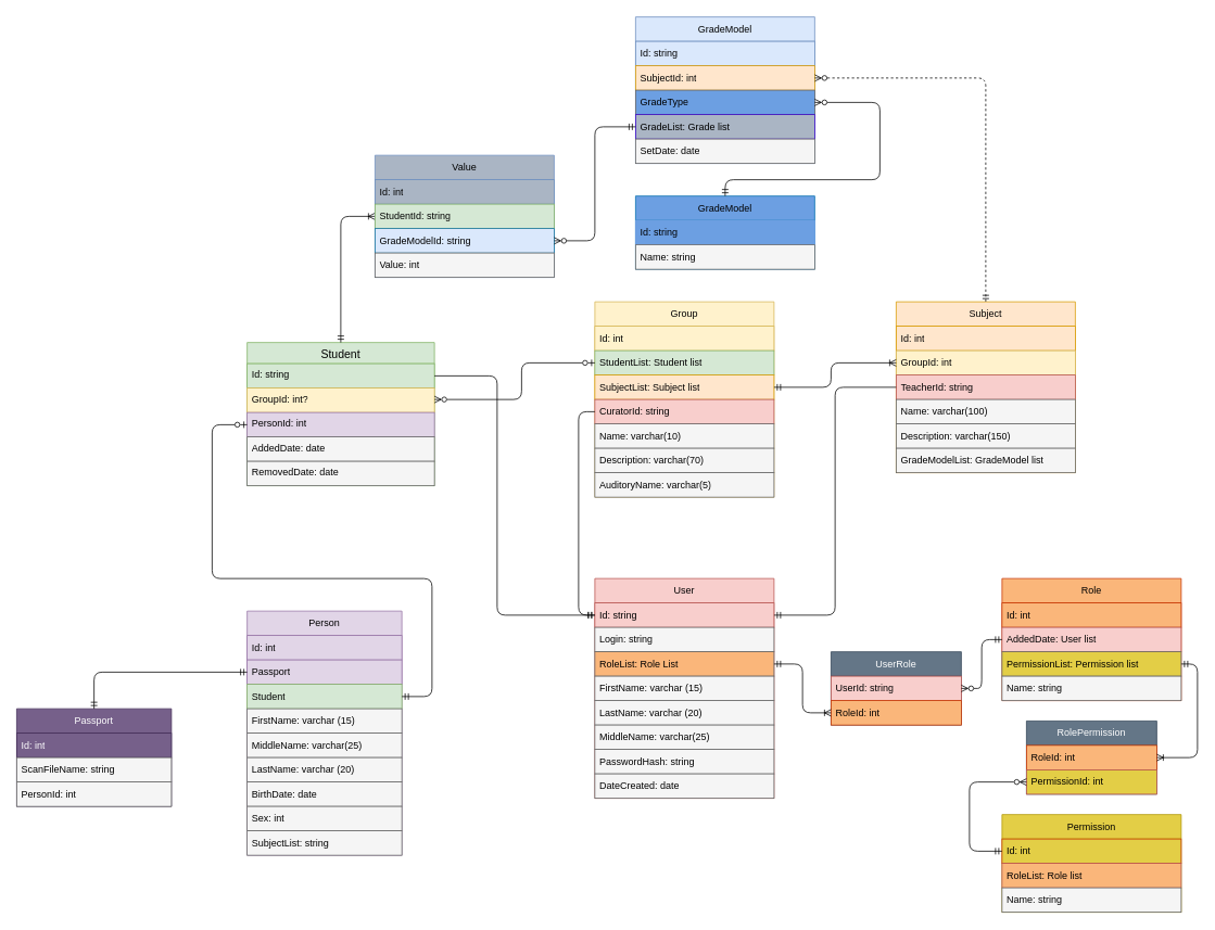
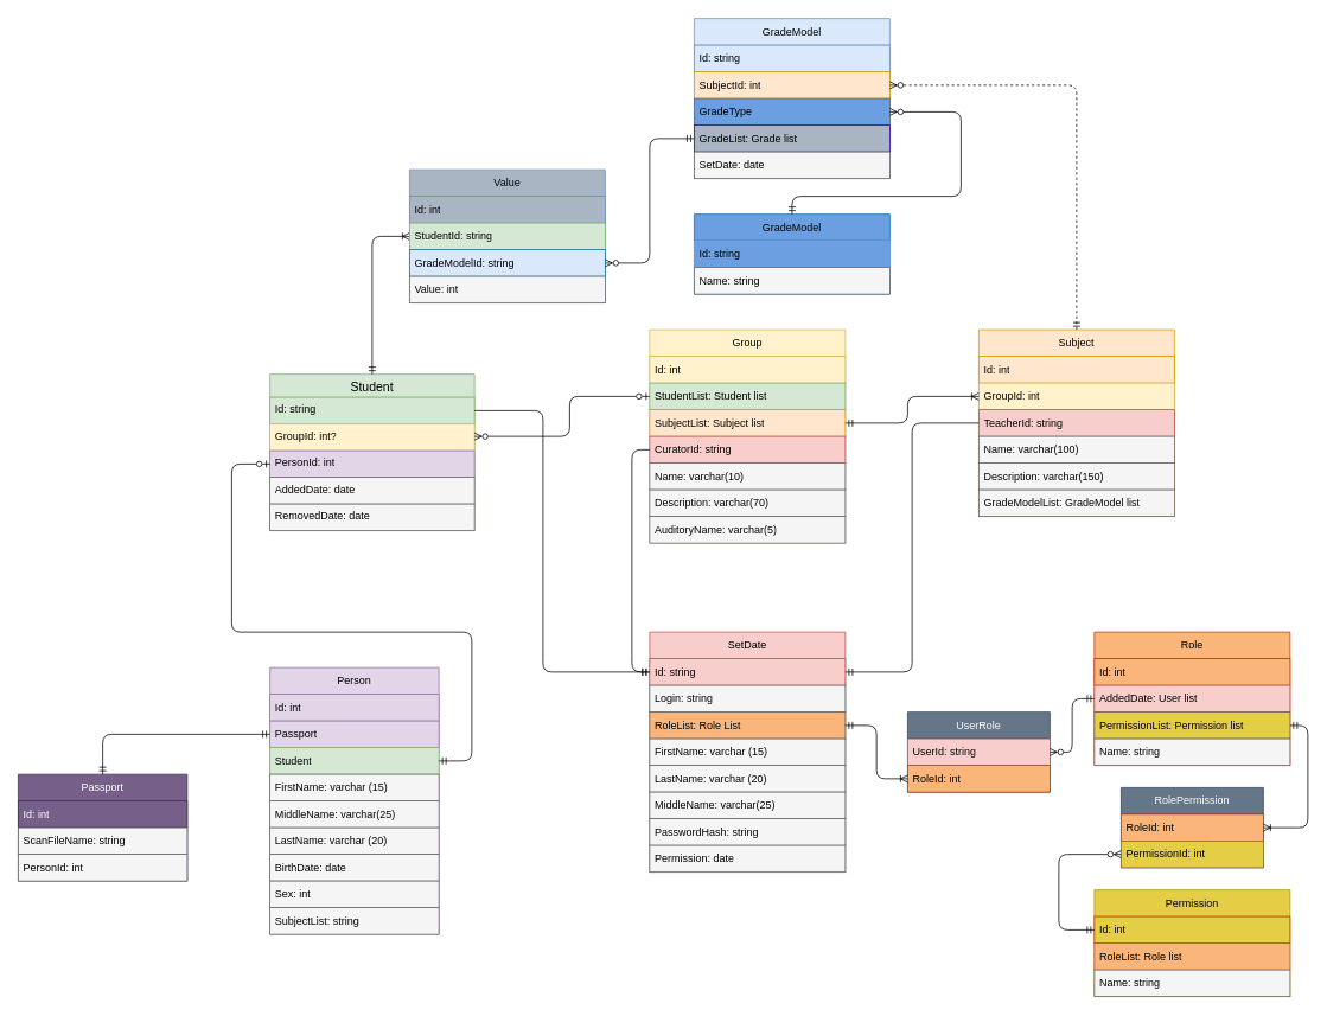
- <mxCell id="59" value="User" style="swimlane;fontStyle=0;childLayout=stackLayout;horizontal=1;startSize=30;horizontalStack=0;resizeParent=1;resizeParentMax=0;resizeLast=0;collapsible=1;marginBottom=0;whiteSpace=wrap;html=1;fillColor=#f8cecc;strokeColor=#b85450;" vertex="1" parent="1"><mxGeometry x="730" y="710" width="220" height="270" as="geometry"><mxRectangle x="-430" y="140" width="70" height="30" as="alternateBounds" /></mxGeometry></mxCell>
+ <mxCell id="59" value="SetDate" style="swimlane;fontStyle=0;childLayout=stackLayout;horizontal=1;startSize=30;horizontalStack=0;resizeParent=1;resizeParentMax=0;resizeLast=0;collapsible=1;marginBottom=0;whiteSpace=wrap;html=1;fillColor=#f8cecc;strokeColor=#b85450;" vertex="1" parent="1"><mxGeometry x="730" y="710" width="220" height="270" as="geometry"><mxRectangle x="-430" y="140" width="70" height="30" as="alternateBounds" /></mxGeometry></mxCell>
- <mxCell id="67" value="DateCreated: date" style="text;strokeColor=#666666;fillColor=#f5f5f5;align=left;verticalAlign=middle;spacingLeft=4;spacingRight=4;overflow=hidden;points=[[0,0.5],[1,0.5]];portConstraint=eastwest;rotatable=0;whiteSpace=wrap;html=1;fontColor=#000000;" vertex="1" parent="59"><mxGeometry y="240" width="220" height="30" as="geometry" /></mxCell>
+ <mxCell id="67" value="Permission: date" style="text;strokeColor=#666666;fillColor=#f5f5f5;align=left;verticalAlign=middle;spacingLeft=4;spacingRight=4;overflow=hidden;points=[[0,0.5],[1,0.5]];portConstraint=eastwest;rotatable=0;whiteSpace=wrap;html=1;fontColor=#000000;" vertex="1" parent="59"><mxGeometry y="240" width="220" height="30" as="geometry" /></mxCell>
